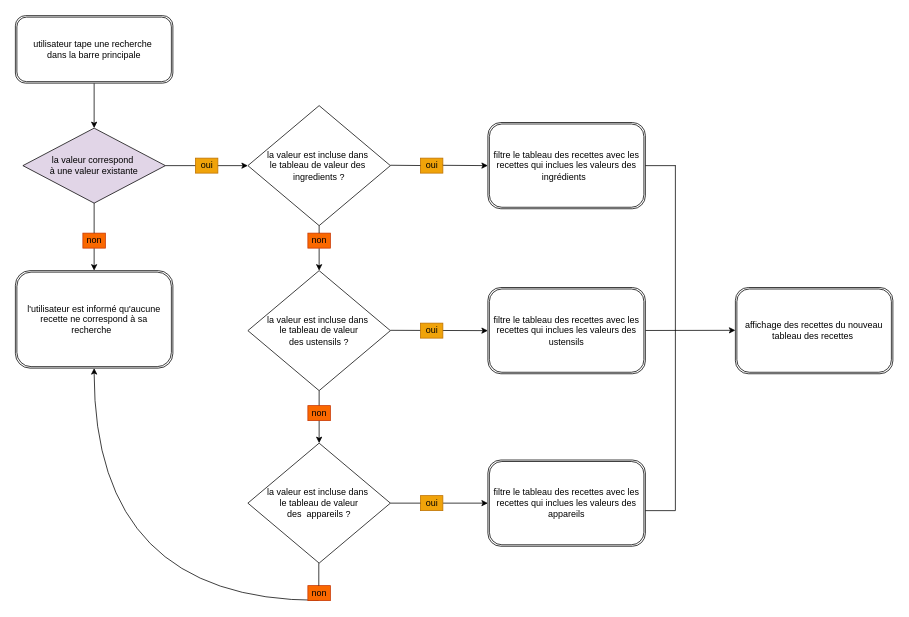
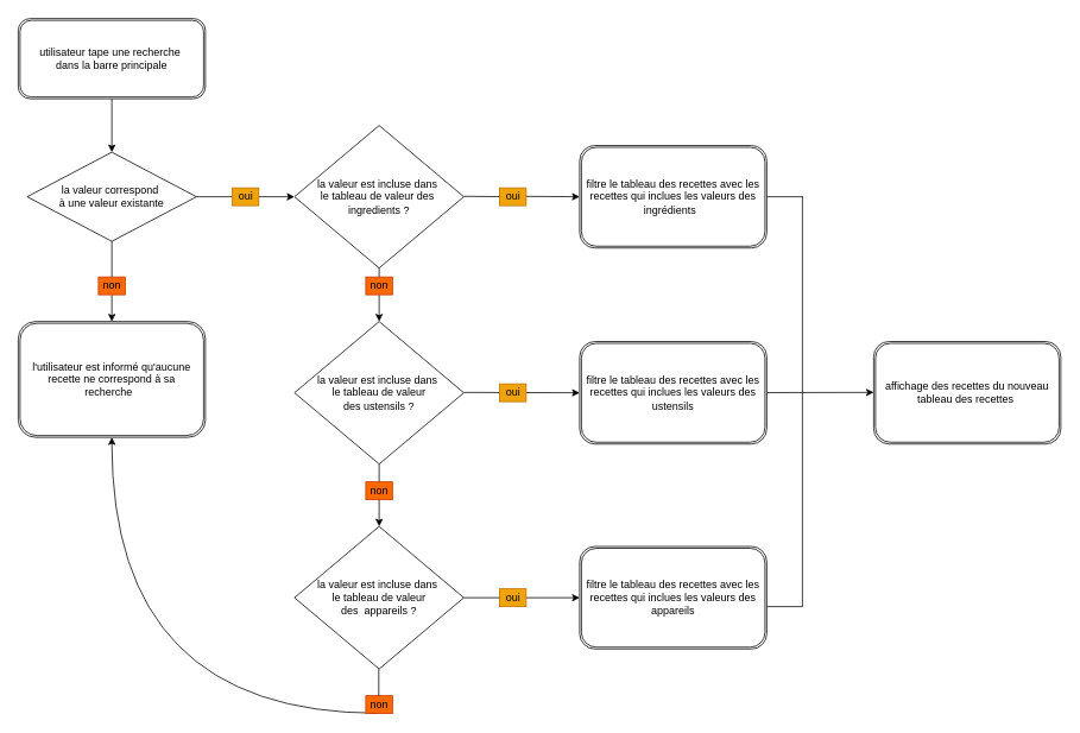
- <mxCell id="6" value="la valeur correspond&amp;nbsp;&lt;br&gt;à une valeur existante" style="rhombus;whiteSpace=wrap;html=1;rotation=0;fillColor=#e1d5e7;" parent="1" vertex="1"><mxGeometry x="30" y="170" width="190" height="100" as="geometry" /></mxCell>
+ <mxCell id="6" value="la valeur correspond&amp;nbsp;&lt;br&gt;à une valeur existante" style="rhombus;whiteSpace=wrap;html=1;rotation=0;" parent="1" vertex="1"><mxGeometry x="30" y="170" width="190" height="100" as="geometry" /></mxCell>
